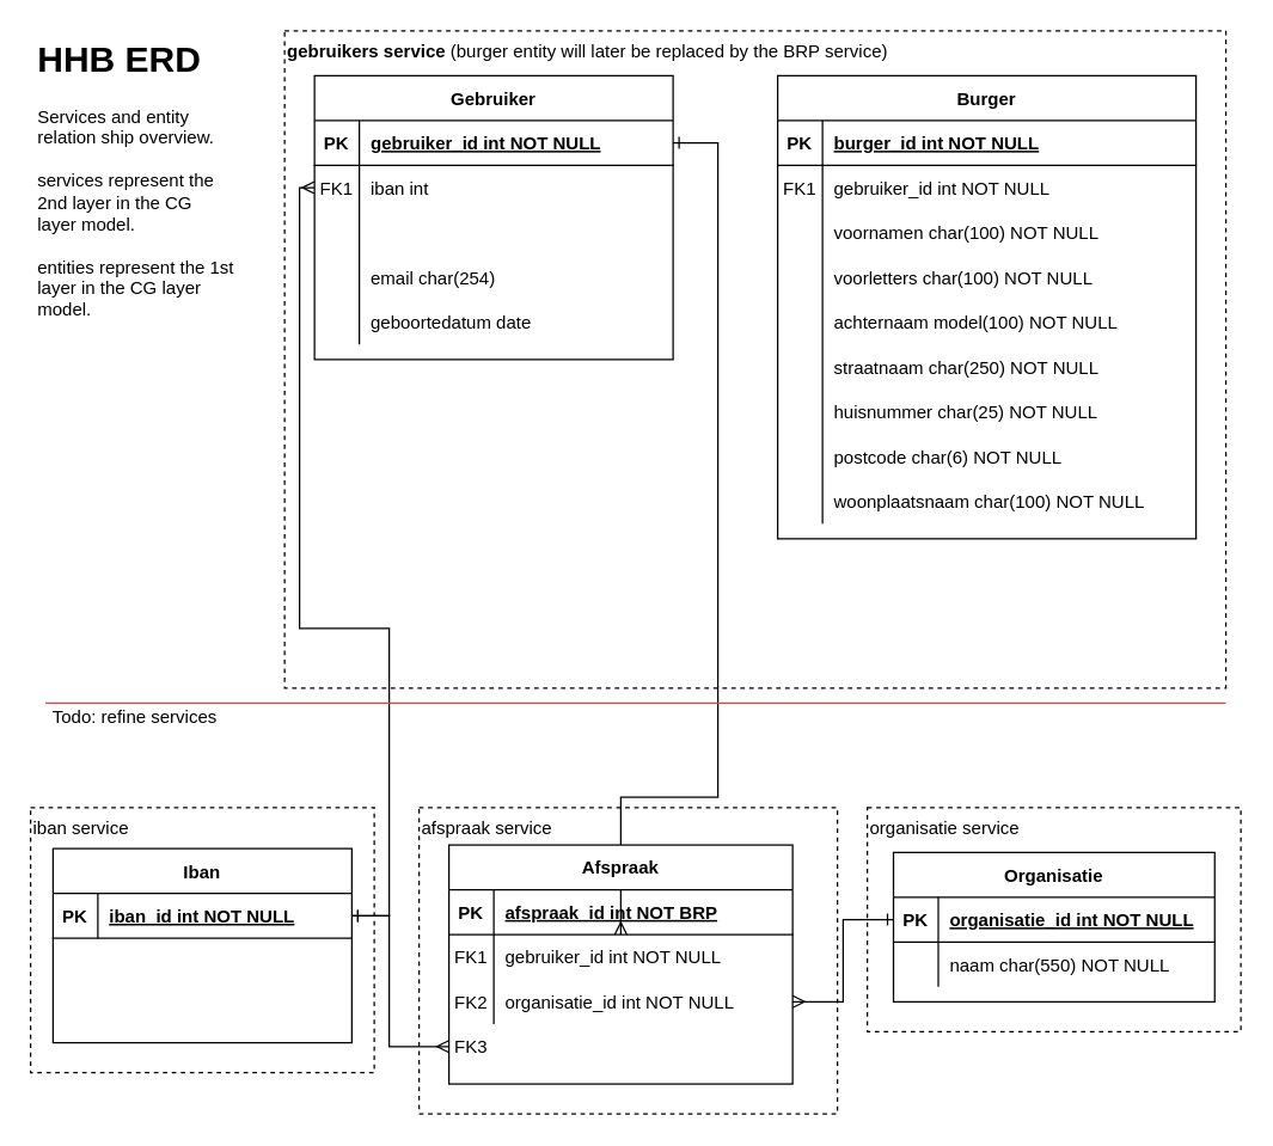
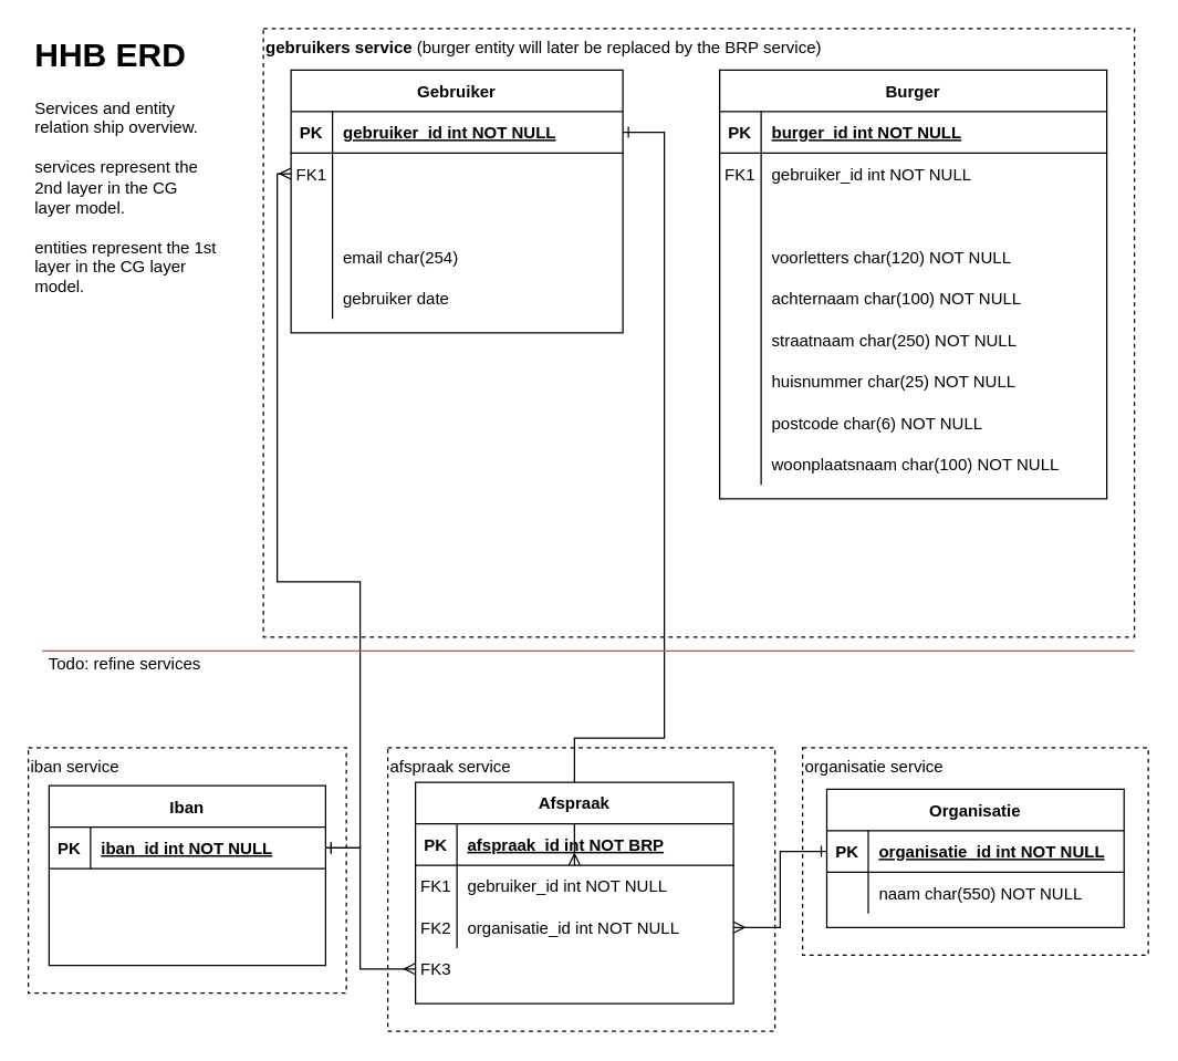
- <mxCell id="45" value="iban int" style="shape=partialRectangle;overflow=hidden;connectable=0;fillColor=none;top=0;left=0;bottom=0;right=0;align=left;spacingLeft=6;" parent="43" vertex="1"><mxGeometry x="30" width="210" height="30" as="geometry" /></mxCell>
- <mxCell id="20" value="voornamen char(100) NOT NULL" style="shape=partialRectangle;overflow=hidden;connectable=0;fillColor=none;top=0;left=0;bottom=0;right=0;align=left;spacingLeft=6;" parent="18" vertex="1"><mxGeometry x="30" width="250" height="30" as="geometry" /></mxCell>
- <mxCell id="23" value="voorletters char(100) NOT NULL" style="shape=partialRectangle;overflow=hidden;connectable=0;fillColor=none;top=0;left=0;bottom=0;right=0;align=left;spacingLeft=6;" parent="21" vertex="1"><mxGeometry x="30" width="250" height="30" as="geometry" /></mxCell>
+ <mxCell id="23" value="voorletters char(120) NOT NULL" style="shape=partialRectangle;overflow=hidden;connectable=0;fillColor=none;top=0;left=0;bottom=0;right=0;align=left;spacingLeft=6;" parent="21" vertex="1"><mxGeometry x="30" width="250" height="30" as="geometry" /></mxCell>
- <mxCell id="53" value="geboortedatum date" style="shape=partialRectangle;overflow=hidden;connectable=0;fillColor=none;top=0;left=0;bottom=0;right=0;align=left;spacingLeft=6;" parent="51" vertex="1"><mxGeometry x="30" width="210" height="30" as="geometry" /></mxCell>
+ <mxCell id="53" value="gebruiker date" style="shape=partialRectangle;overflow=hidden;connectable=0;fillColor=none;top=0;left=0;bottom=0;right=0;align=left;spacingLeft=6;" parent="51" vertex="1"><mxGeometry x="30" width="210" height="30" as="geometry" /></mxCell>
- <mxCell id="26" value="achternaam model(100) NOT NULL" style="shape=partialRectangle;overflow=hidden;connectable=0;fillColor=none;top=0;left=0;bottom=0;right=0;align=left;spacingLeft=6;" parent="24" vertex="1"><mxGeometry x="30" width="250" height="30" as="geometry" /></mxCell>
+ <mxCell id="26" value="achternaam char(100) NOT NULL" style="shape=partialRectangle;overflow=hidden;connectable=0;fillColor=none;top=0;left=0;bottom=0;right=0;align=left;spacingLeft=6;" parent="24" vertex="1"><mxGeometry x="30" width="250" height="30" as="geometry" /></mxCell>
